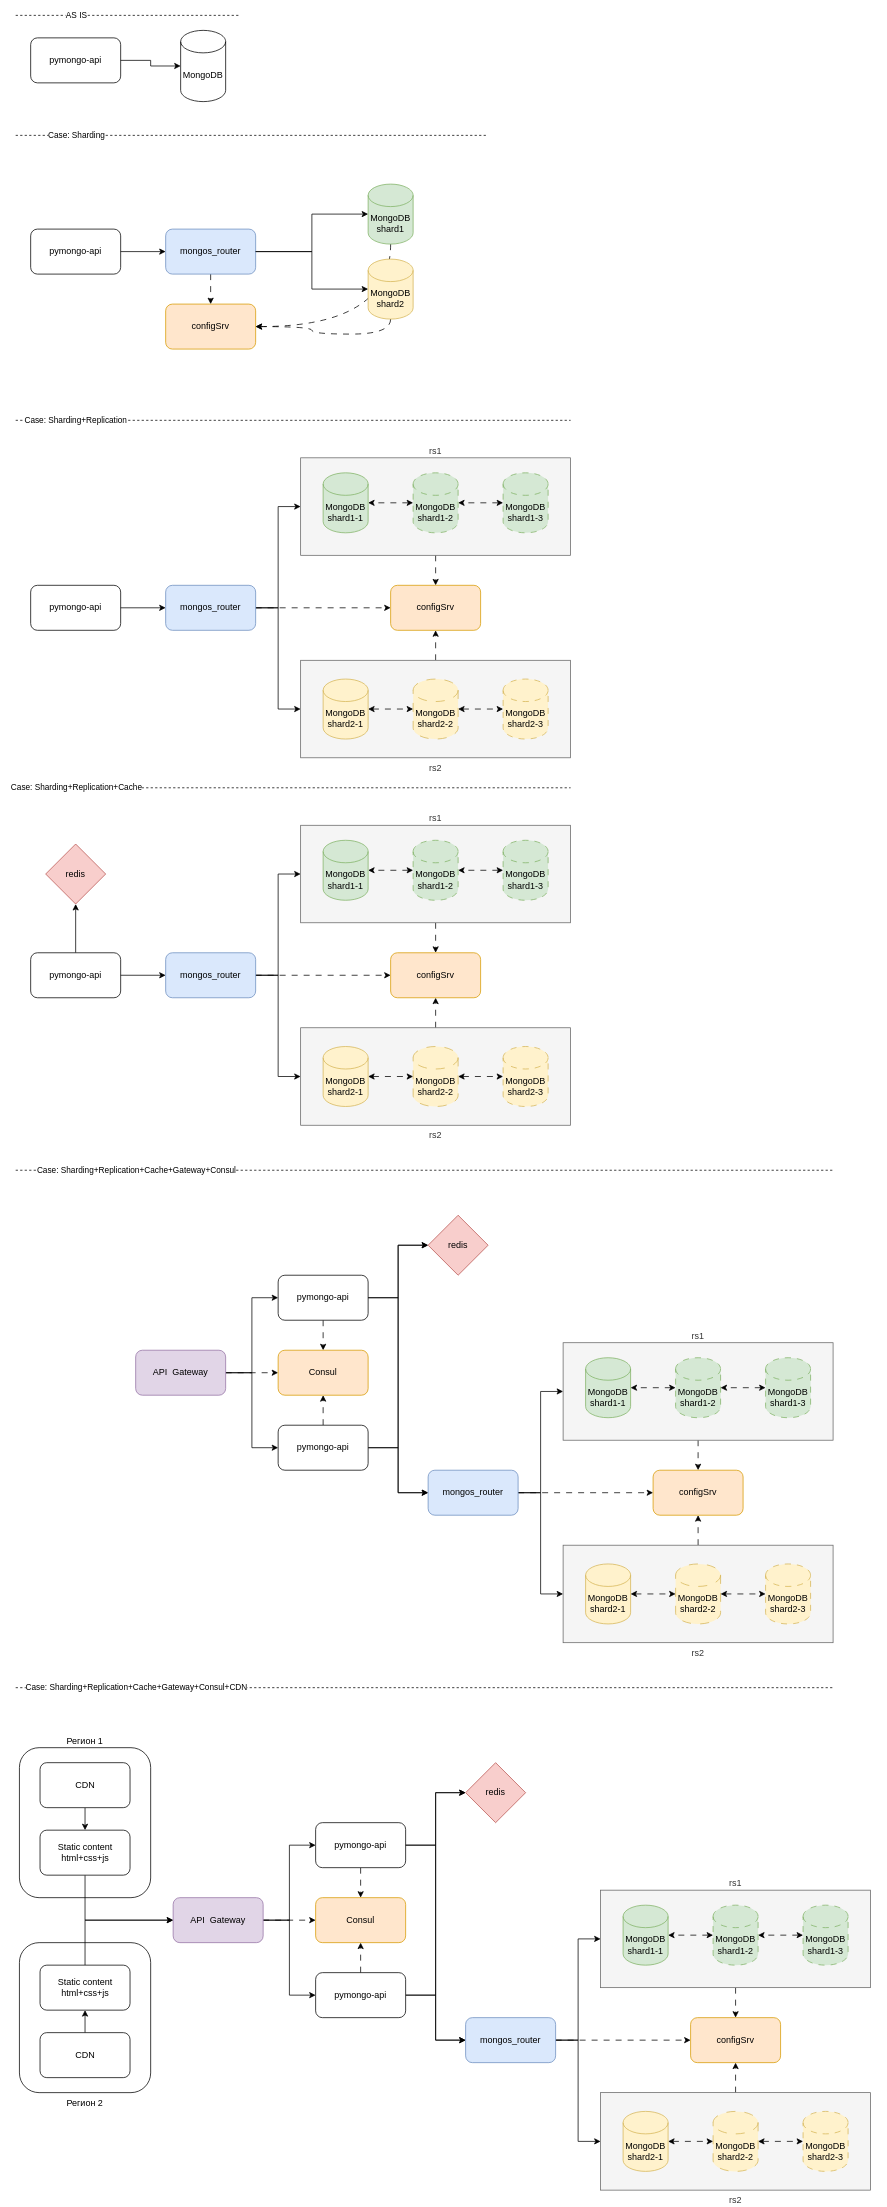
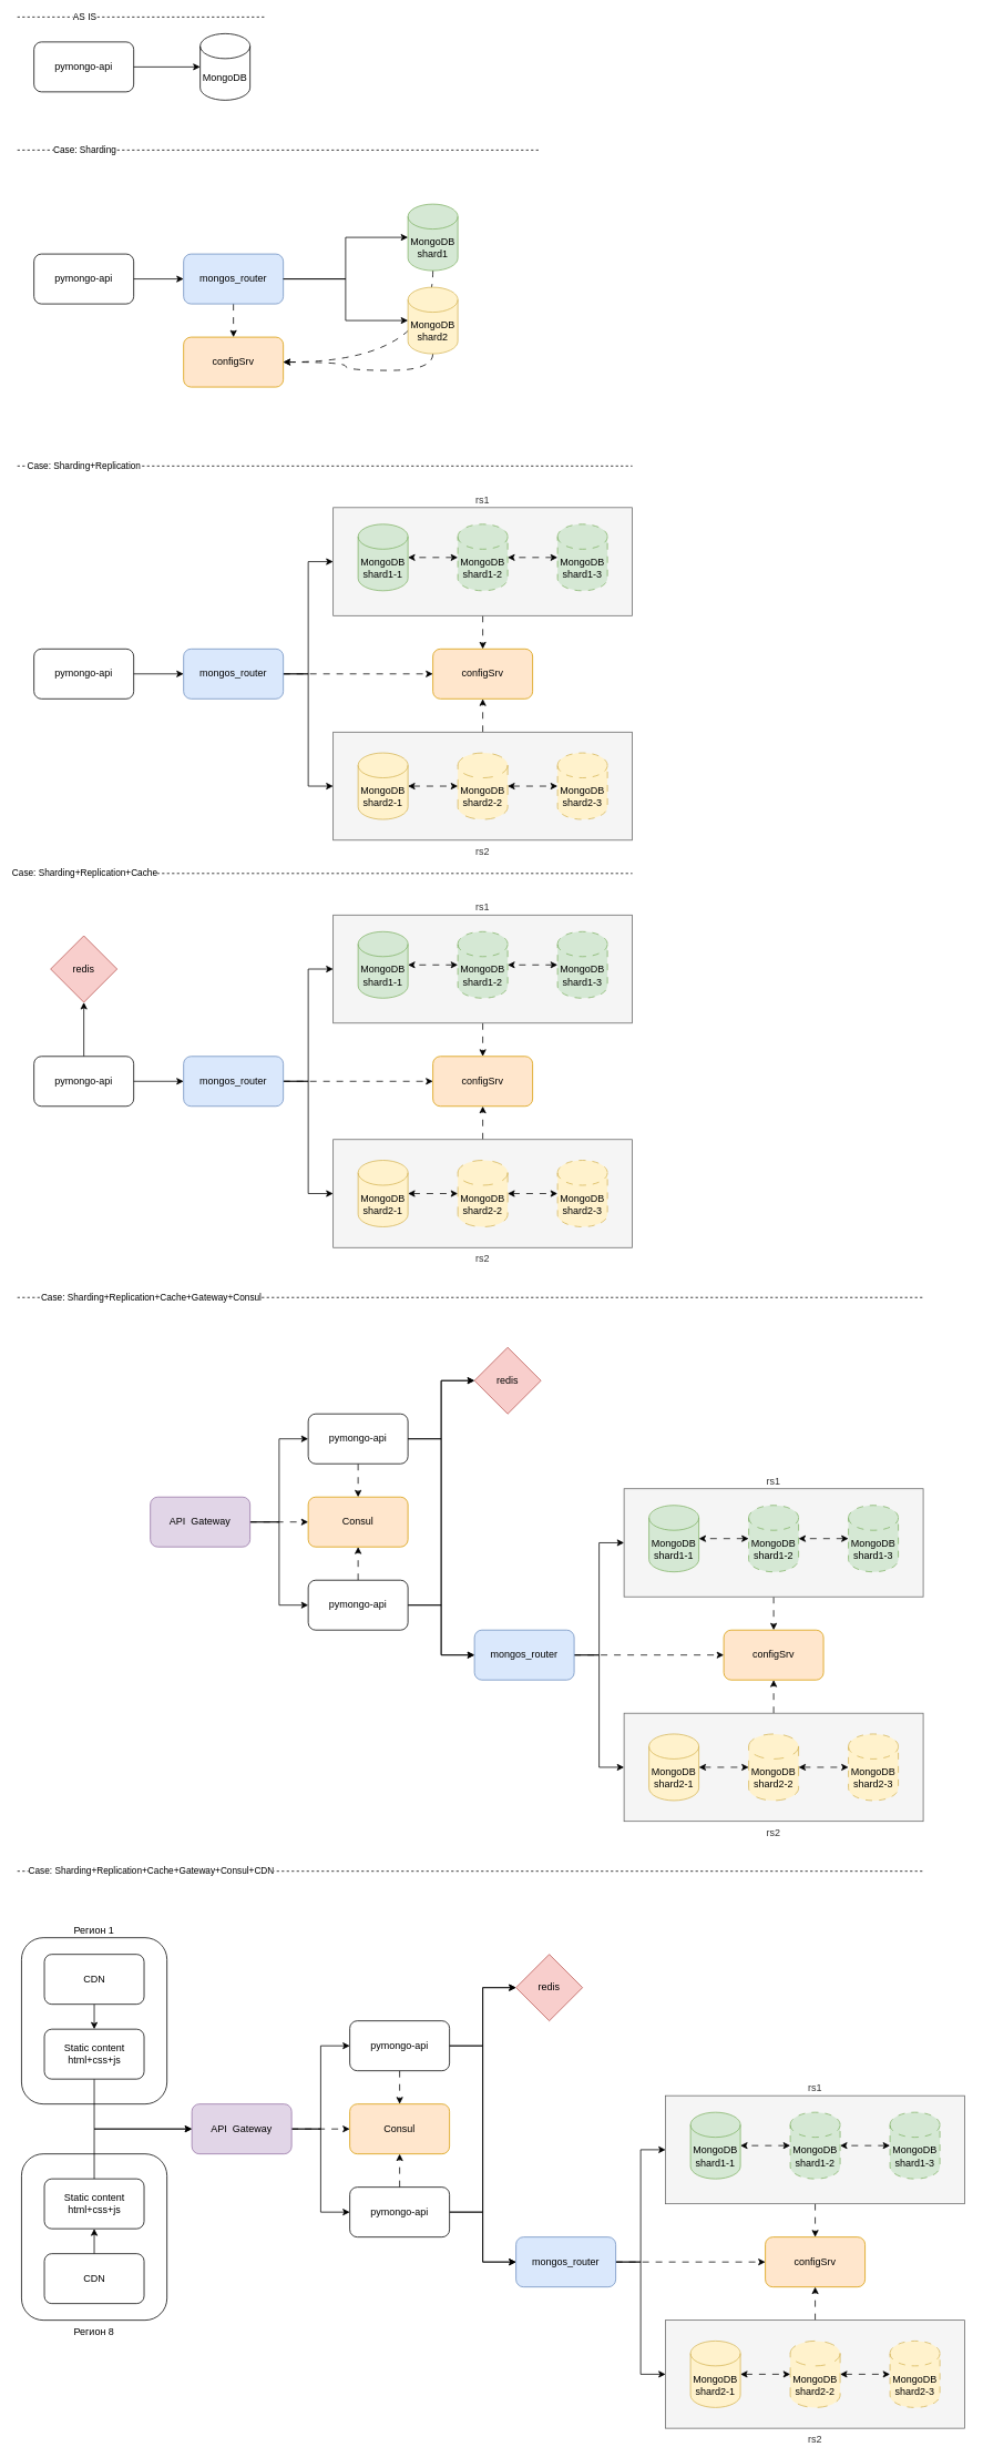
- <mxCell id="6" value="MongoDB" style="shape=cylinder3;whiteSpace=wrap;html=1;boundedLbl=1;backgroundOutline=1;size=15;" parent="1" vertex="1"><mxGeometry x="240" y="40" width="60" height="95" as="geometry" /></mxCell>
+ <mxCell id="6" value="MongoDB" style="shape=cylinder3;whiteSpace=wrap;html=1;boundedLbl=1;backgroundOutline=1;size=15;" parent="1" vertex="1"><mxGeometry x="240" y="40" width="60" height="80" as="geometry" /></mxCell>
- <mxCell id="139" value="Регион 2" style="rounded=1;whiteSpace=wrap;html=1;fillColor=none;labelPosition=center;verticalLabelPosition=bottom;align=center;verticalAlign=top;" vertex="1" parent="1"><mxGeometry x="25" y="2590" width="175" height="200" as="geometry" /></mxCell>
+ <mxCell id="139" value="Регион 8" style="rounded=1;whiteSpace=wrap;html=1;fillColor=none;labelPosition=center;verticalLabelPosition=bottom;align=center;verticalAlign=top;" vertex="1" parent="1"><mxGeometry x="25" y="2590" width="175" height="200" as="geometry" /></mxCell>
